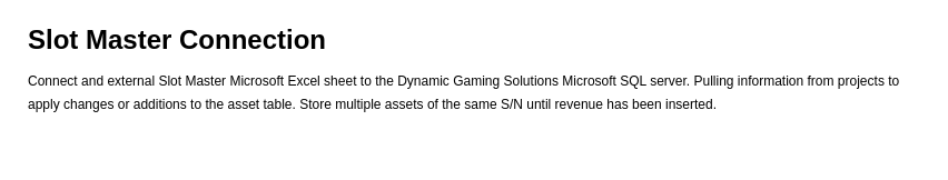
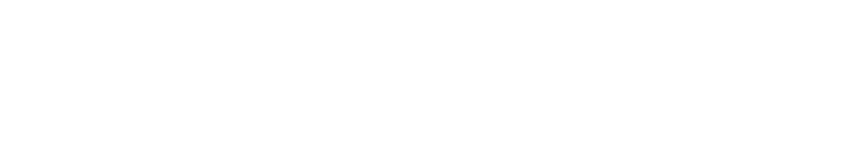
- <mxCell id="2" value="&lt;h1 style=&quot;line-height: 80%;&quot;&gt;&lt;span style=&quot;background-color: initial;&quot;&gt;Slot Master Connection&lt;/span&gt;&lt;/h1&gt;&lt;h1 style=&quot;line-height: 70%;&quot;&gt;&lt;span style=&quot;font-weight: 400;&quot;&gt;&lt;font style=&quot;font-size: 12px;&quot;&gt;Connect and external Slot Master Microsoft Excel sheet to the Dynamic Gaming Solutions Microsoft SQL server. Pulling information from projects to apply changes or additions to the asset table. Store multiple assets of the same S/N until revenue has been inserted.&amp;nbsp;&lt;/font&gt;&lt;/span&gt;&lt;/h1&gt;" style="text;html=1;strokeColor=none;fillColor=none;spacing=5;spacingTop=-20;whiteSpace=wrap;overflow=hidden;rounded=0;" vertex="1" parent="1"><mxGeometry x="20" y="20" width="810" height="120" as="geometry" /></mxCell>
